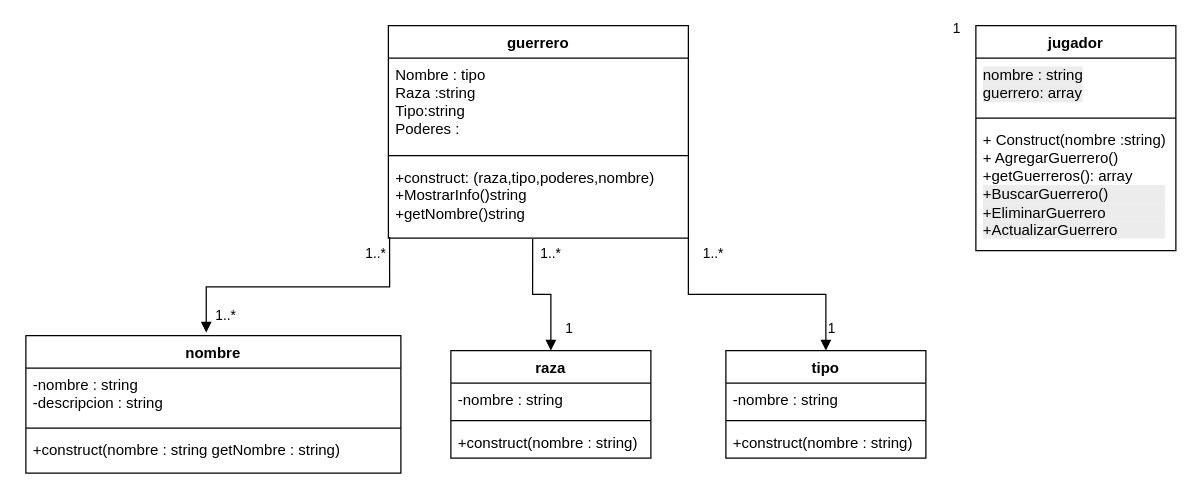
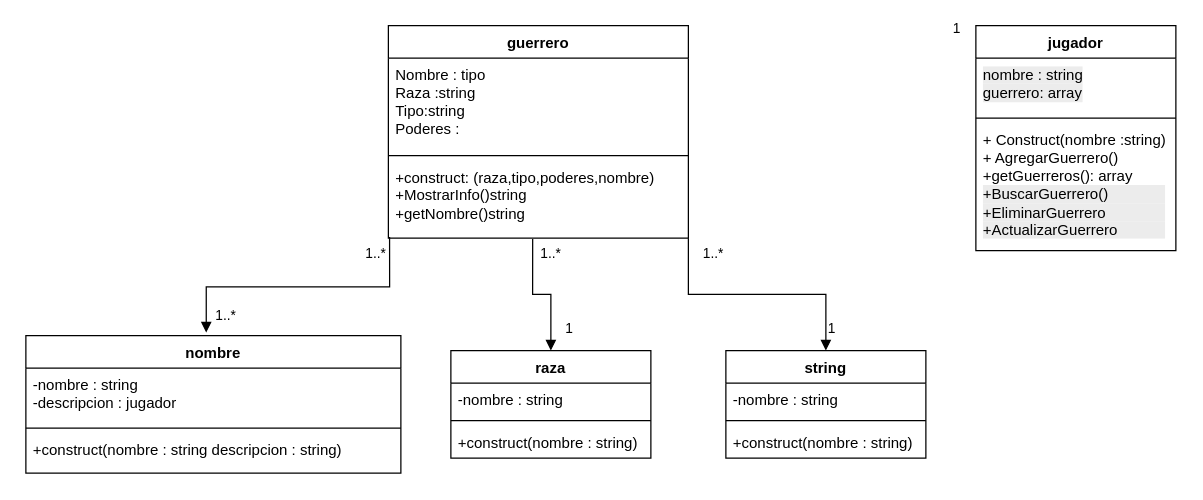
- <mxCell id="14" value="tipo" style="swimlane;fontStyle=1;align=center;verticalAlign=top;childLayout=stackLayout;horizontal=1;startSize=26;horizontalStack=0;resizeParent=1;resizeParentMax=0;resizeLast=0;collapsible=1;marginBottom=0;whiteSpace=wrap;html=1;" vertex="1" parent="1"><mxGeometry x="580" y="280" width="160" height="86" as="geometry" /></mxCell>
+ <mxCell id="14" value="string" style="swimlane;fontStyle=1;align=center;verticalAlign=top;childLayout=stackLayout;horizontal=1;startSize=26;horizontalStack=0;resizeParent=1;resizeParentMax=0;resizeLast=0;collapsible=1;marginBottom=0;whiteSpace=wrap;html=1;" vertex="1" parent="1"><mxGeometry x="580" y="280" width="160" height="86" as="geometry" /></mxCell>
- <mxCell id="19" value="-nombre : string&lt;div&gt;-descripcion : string&lt;/div&gt;" style="text;strokeColor=none;fillColor=none;align=left;verticalAlign=top;spacingLeft=4;spacingRight=4;overflow=hidden;rotatable=0;points=[[0,0.5],[1,0.5]];portConstraint=eastwest;whiteSpace=wrap;html=1;" vertex="1" parent="18"><mxGeometry y="26" width="300" height="44" as="geometry" /></mxCell>
+ <mxCell id="19" value="-nombre : string&lt;div&gt;-descripcion : jugador&lt;/div&gt;" style="text;strokeColor=none;fillColor=none;align=left;verticalAlign=top;spacingLeft=4;spacingRight=4;overflow=hidden;rotatable=0;points=[[0,0.5],[1,0.5]];portConstraint=eastwest;whiteSpace=wrap;html=1;" vertex="1" parent="18"><mxGeometry y="26" width="300" height="44" as="geometry" /></mxCell>
- <mxCell id="21" value="+construct(nombre : string getNombre : string)" style="text;strokeColor=none;fillColor=none;align=left;verticalAlign=top;spacingLeft=4;spacingRight=4;overflow=hidden;rotatable=0;points=[[0,0.5],[1,0.5]];portConstraint=eastwest;whiteSpace=wrap;html=1;" vertex="1" parent="18"><mxGeometry y="78" width="300" height="32" as="geometry" /></mxCell>
+ <mxCell id="21" value="+construct(nombre : string descripcion : string)" style="text;strokeColor=none;fillColor=none;align=left;verticalAlign=top;spacingLeft=4;spacingRight=4;overflow=hidden;rotatable=0;points=[[0,0.5],[1,0.5]];portConstraint=eastwest;whiteSpace=wrap;html=1;" vertex="1" parent="18"><mxGeometry y="78" width="300" height="32" as="geometry" /></mxCell>
